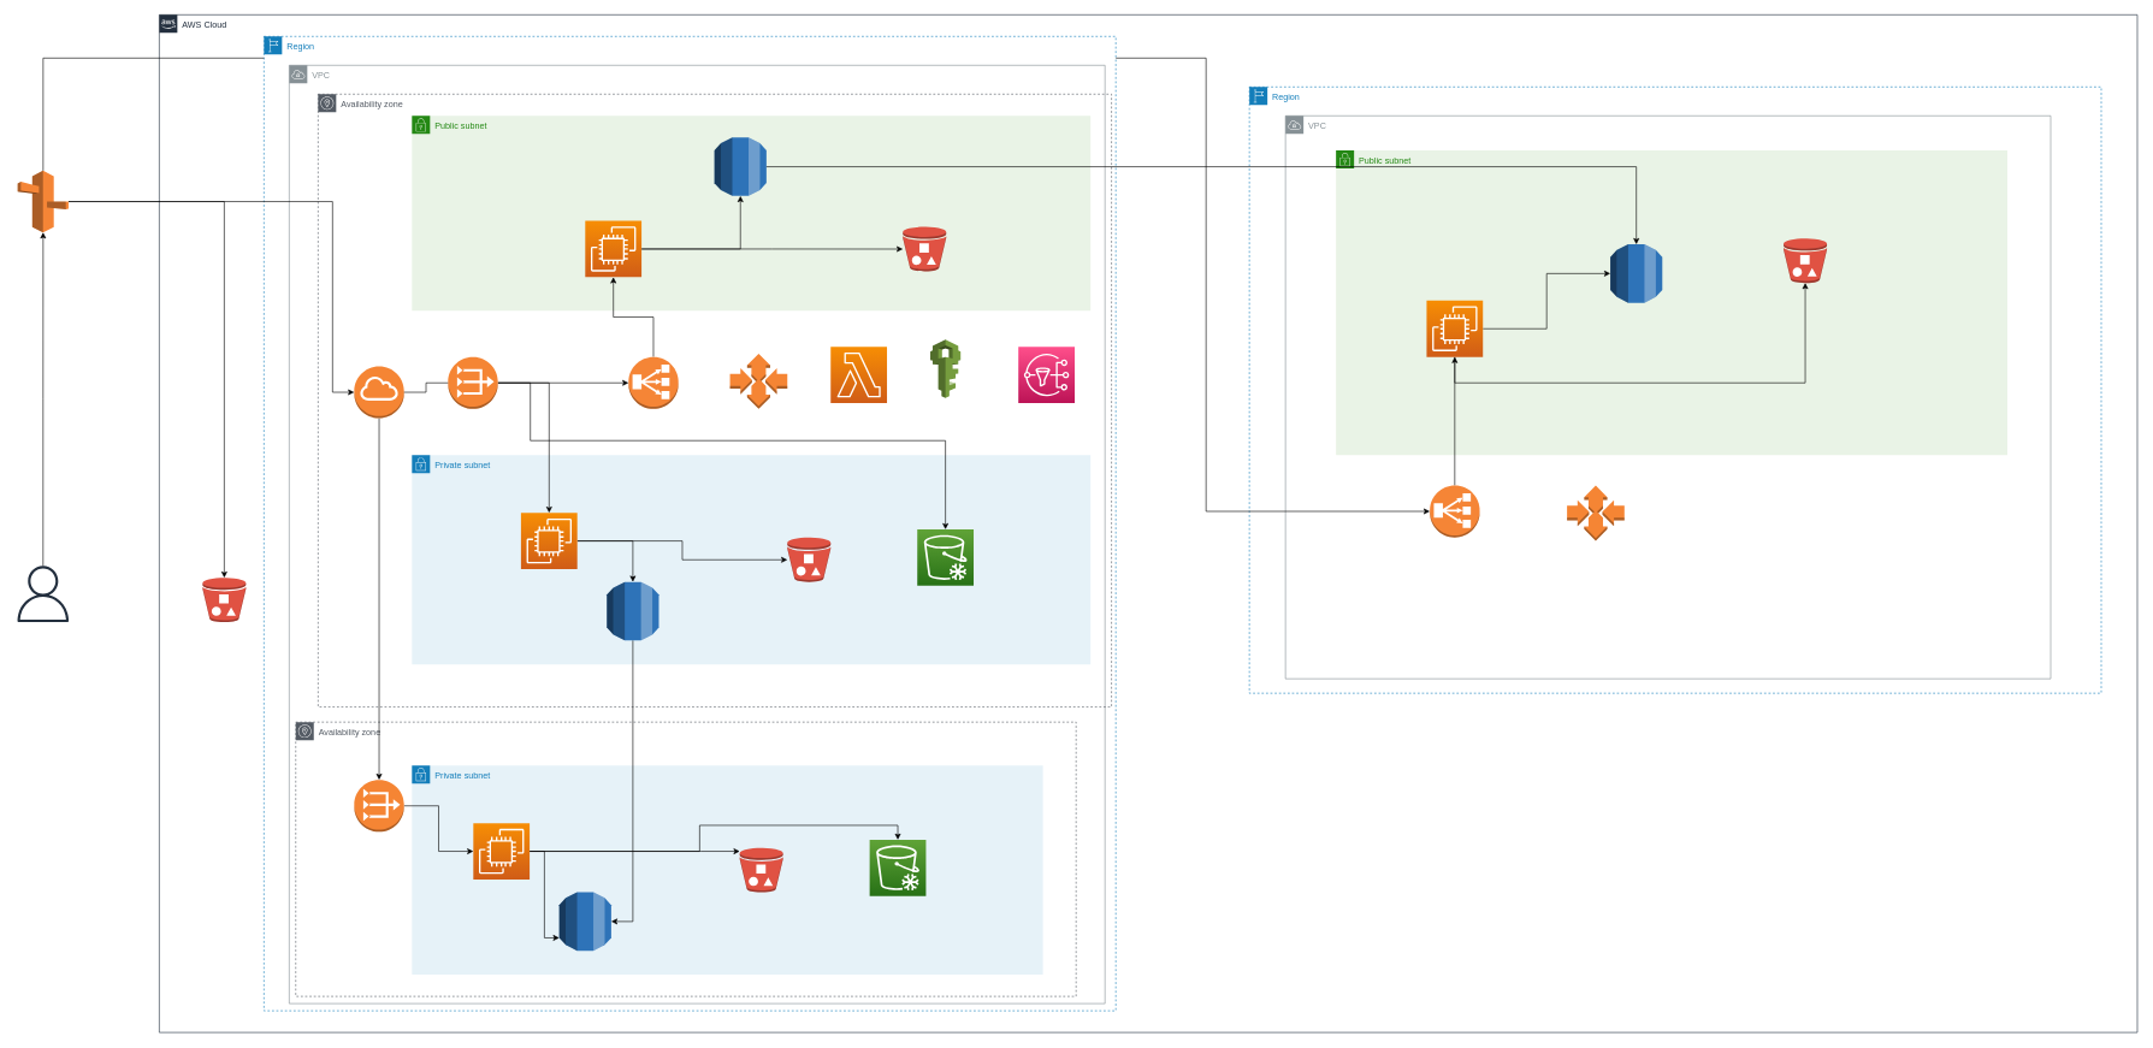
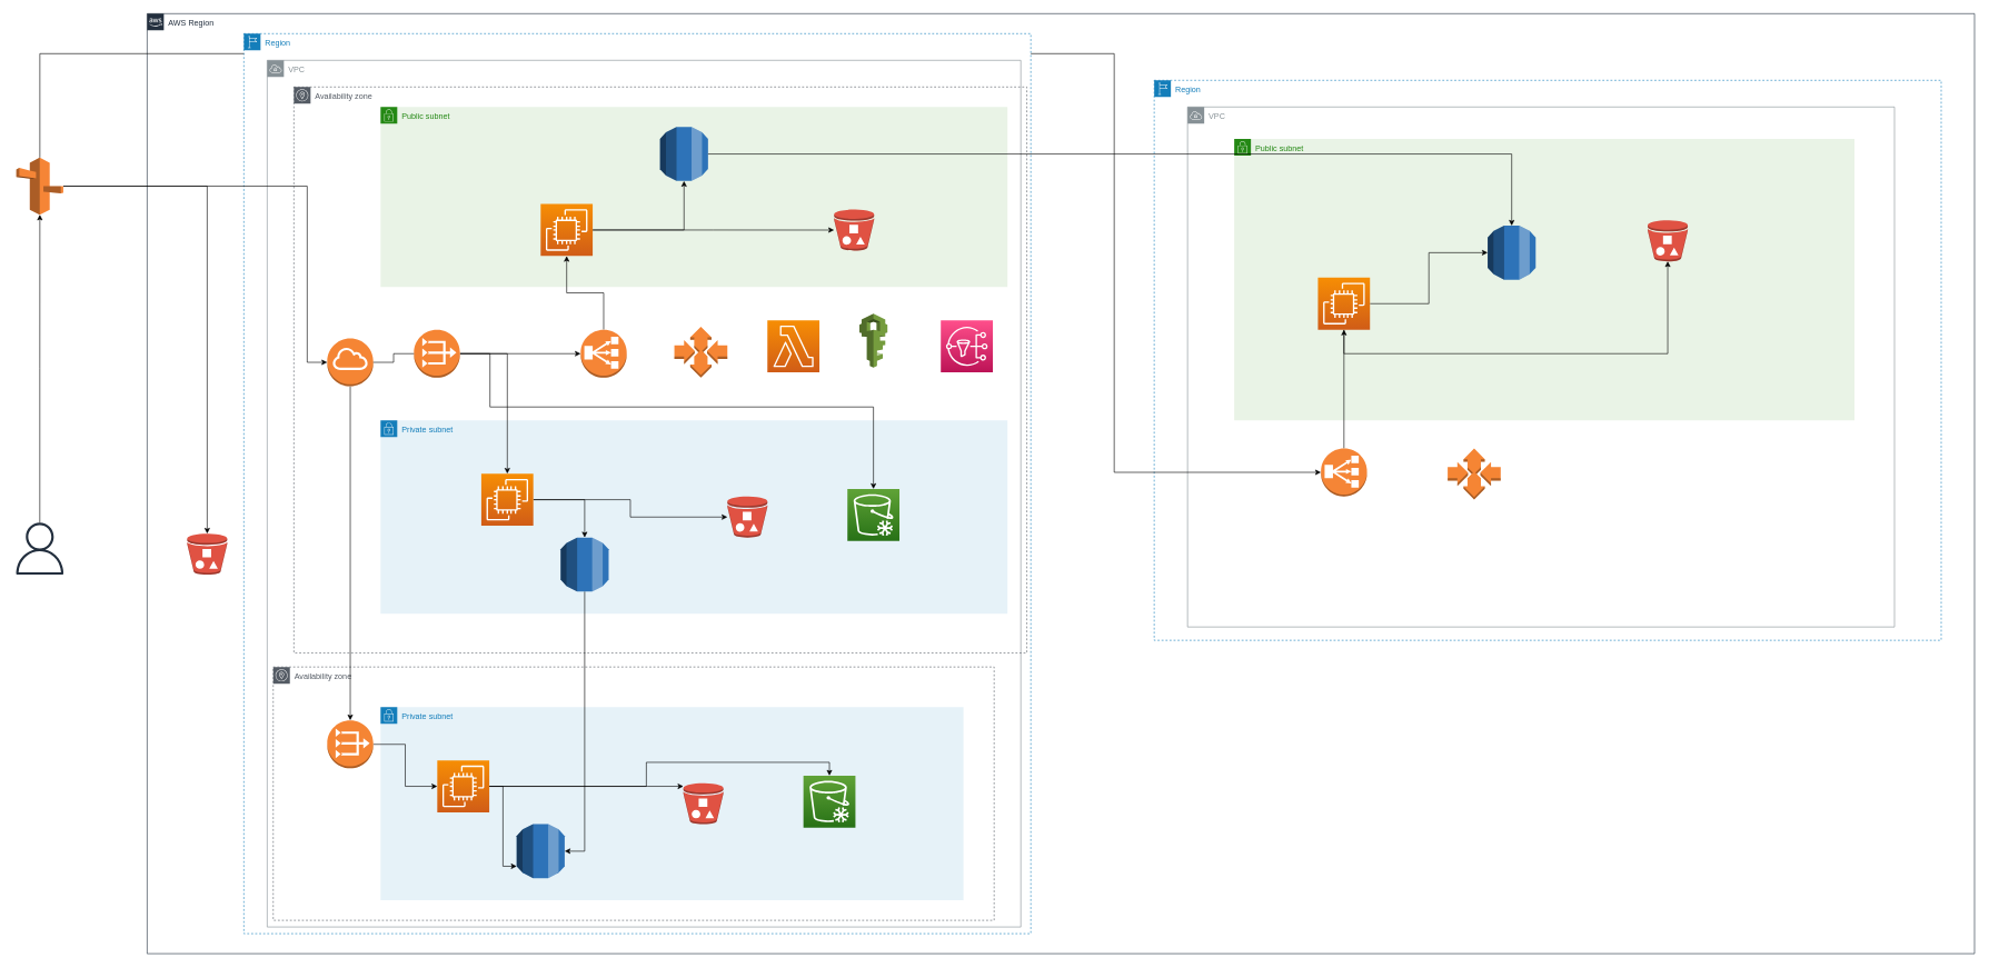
- <mxCell id="3" value="AWS Cloud" style="points=[[0,0],[0.25,0],[0.5,0],[0.75,0],[1,0],[1,0.25],[1,0.5],[1,0.75],[1,1],[0.75,1],[0.5,1],[0.25,1],[0,1],[0,0.75],[0,0.5],[0,0.25]];outlineConnect=0;gradientColor=none;html=1;whiteSpace=wrap;fontSize=12;fontStyle=0;shape=mxgraph.aws4.group;grIcon=mxgraph.aws4.group_aws_cloud_alt;strokeColor=#232F3E;fillColor=none;verticalAlign=top;align=left;spacingLeft=30;fontColor=#232F3E;dashed=0;" parent="1" vertex="1"><mxGeometry x="220" y="20" width="2740" height="1410" as="geometry" /></mxCell>
+ <mxCell id="3" value="AWS Region" style="points=[[0,0],[0.25,0],[0.5,0],[0.75,0],[1,0],[1,0.25],[1,0.5],[1,0.75],[1,1],[0.75,1],[0.5,1],[0.25,1],[0,1],[0,0.75],[0,0.5],[0,0.25]];outlineConnect=0;gradientColor=none;html=1;whiteSpace=wrap;fontSize=12;fontStyle=0;shape=mxgraph.aws4.group;grIcon=mxgraph.aws4.group_aws_cloud_alt;strokeColor=#232F3E;fillColor=none;verticalAlign=top;align=left;spacingLeft=30;fontColor=#232F3E;dashed=0;" parent="1" vertex="1"><mxGeometry x="220" y="20" width="2740" height="1410" as="geometry" /></mxCell>
